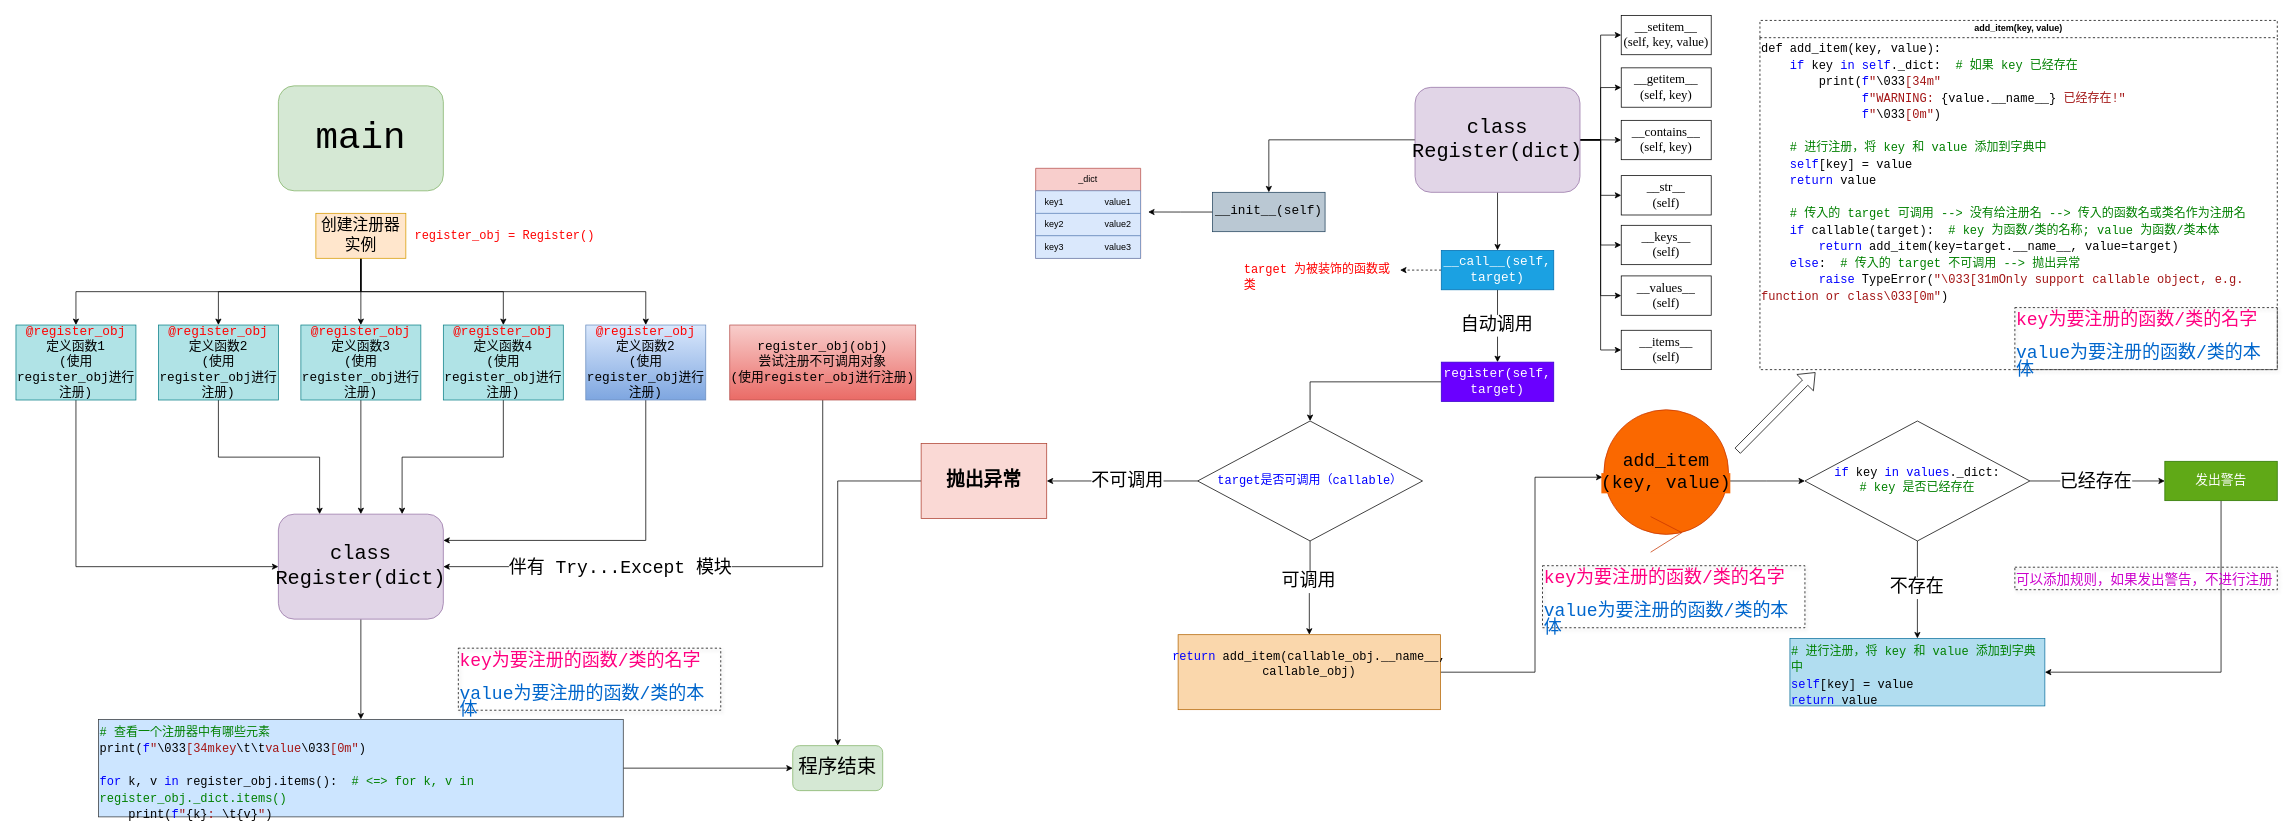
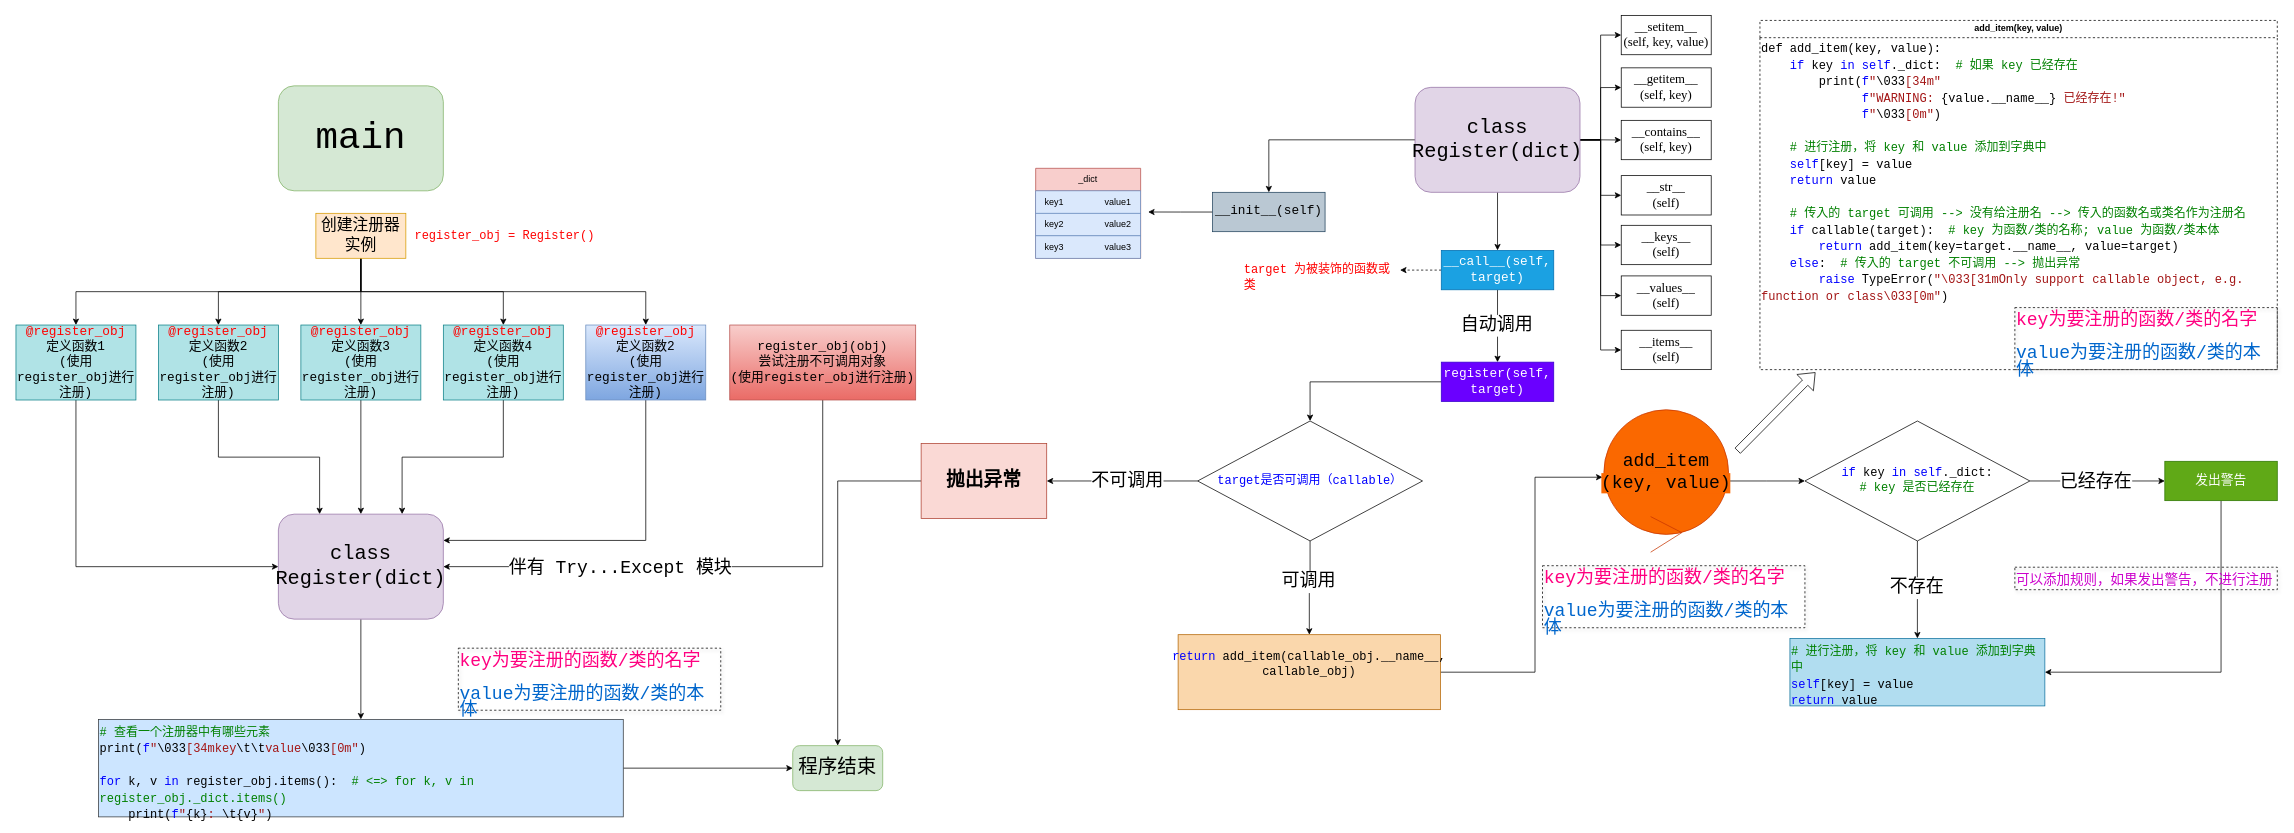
- <mxCell id="54" value="&lt;span style=&quot;border-color: var(--border-color); font-family: Consolas, Monaco, &amp;quot;Courier New&amp;quot;, monospace, Consolas, &amp;quot;Courier New&amp;quot;, monospace; font-size: 16px; text-align: left; background-color: rgb(255, 255, 255); color: rgb(0, 0, 255);&quot;&gt;if&lt;/span&gt;&lt;span style=&quot;border-color: var(--border-color); font-family: Consolas, Monaco, &amp;quot;Courier New&amp;quot;, monospace, Consolas, &amp;quot;Courier New&amp;quot;, monospace; font-size: 16px; text-align: left; background-color: rgb(255, 255, 255);&quot;&gt;&amp;nbsp;key&amp;nbsp;&lt;/span&gt;&lt;span style=&quot;border-color: var(--border-color); font-family: Consolas, Monaco, &amp;quot;Courier New&amp;quot;, monospace, Consolas, &amp;quot;Courier New&amp;quot;, monospace; font-size: 16px; text-align: left; background-color: rgb(255, 255, 255); color: rgb(0, 0, 255);&quot;&gt;in&lt;/span&gt;&lt;span style=&quot;border-color: var(--border-color); font-family: Consolas, Monaco, &amp;quot;Courier New&amp;quot;, monospace, Consolas, &amp;quot;Courier New&amp;quot;, monospace; font-size: 16px; text-align: left; background-color: rgb(255, 255, 255);&quot;&gt;&amp;nbsp;&lt;/span&gt;&lt;span style=&quot;border-color: var(--border-color); font-family: Consolas, Monaco, &amp;quot;Courier New&amp;quot;, monospace, Consolas, &amp;quot;Courier New&amp;quot;, monospace; font-size: 16px; text-align: left; background-color: rgb(255, 255, 255); color: rgb(0, 0, 255);&quot;&gt;values&lt;/span&gt;&lt;span style=&quot;border-color: var(--border-color); font-family: Consolas, Monaco, &amp;quot;Courier New&amp;quot;, monospace, Consolas, &amp;quot;Courier New&amp;quot;, monospace; font-size: 16px; text-align: left; background-color: rgb(255, 255, 255);&quot;&gt;._dict:&lt;br&gt;&lt;/span&gt;&lt;span style=&quot;border-color: var(--border-color); font-family: Consolas, Monaco, &amp;quot;Courier New&amp;quot;, monospace, Consolas, &amp;quot;Courier New&amp;quot;, monospace; font-size: 16px; text-align: left; background-color: rgb(255, 255, 255); color: rgb(0, 128, 0);&quot;&gt;# key 是否已经存在&lt;/span&gt;" style="rhombus;whiteSpace=wrap;html=1;" vertex="1" parent="1"><mxGeometry x="2406" y="561" width="300" height="160" as="geometry" /></mxCell>
+ <mxCell id="54" value="&lt;span style=&quot;border-color: var(--border-color); font-family: Consolas, Monaco, &amp;quot;Courier New&amp;quot;, monospace, Consolas, &amp;quot;Courier New&amp;quot;, monospace; font-size: 16px; text-align: left; background-color: rgb(255, 255, 255); color: rgb(0, 0, 255);&quot;&gt;if&lt;/span&gt;&lt;span style=&quot;border-color: var(--border-color); font-family: Consolas, Monaco, &amp;quot;Courier New&amp;quot;, monospace, Consolas, &amp;quot;Courier New&amp;quot;, monospace; font-size: 16px; text-align: left; background-color: rgb(255, 255, 255);&quot;&gt;&amp;nbsp;key&amp;nbsp;&lt;/span&gt;&lt;span style=&quot;border-color: var(--border-color); font-family: Consolas, Monaco, &amp;quot;Courier New&amp;quot;, monospace, Consolas, &amp;quot;Courier New&amp;quot;, monospace; font-size: 16px; text-align: left; background-color: rgb(255, 255, 255); color: rgb(0, 0, 255);&quot;&gt;in&lt;/span&gt;&lt;span style=&quot;border-color: var(--border-color); font-family: Consolas, Monaco, &amp;quot;Courier New&amp;quot;, monospace, Consolas, &amp;quot;Courier New&amp;quot;, monospace; font-size: 16px; text-align: left; background-color: rgb(255, 255, 255);&quot;&gt;&amp;nbsp;&lt;/span&gt;&lt;span style=&quot;border-color: var(--border-color); font-family: Consolas, Monaco, &amp;quot;Courier New&amp;quot;, monospace, Consolas, &amp;quot;Courier New&amp;quot;, monospace; font-size: 16px; text-align: left; background-color: rgb(255, 255, 255); color: rgb(0, 0, 255);&quot;&gt;self&lt;/span&gt;&lt;span style=&quot;border-color: var(--border-color); font-family: Consolas, Monaco, &amp;quot;Courier New&amp;quot;, monospace, Consolas, &amp;quot;Courier New&amp;quot;, monospace; font-size: 16px; text-align: left; background-color: rgb(255, 255, 255);&quot;&gt;._dict:&lt;br&gt;&lt;/span&gt;&lt;span style=&quot;border-color: var(--border-color); font-family: Consolas, Monaco, &amp;quot;Courier New&amp;quot;, monospace, Consolas, &amp;quot;Courier New&amp;quot;, monospace; font-size: 16px; text-align: left; background-color: rgb(255, 255, 255); color: rgb(0, 128, 0);&quot;&gt;# key 是否已经存在&lt;/span&gt;" style="rhombus;whiteSpace=wrap;html=1;" vertex="1" parent="1"><mxGeometry x="2406" y="561" width="300" height="160" as="geometry" /></mxCell>
